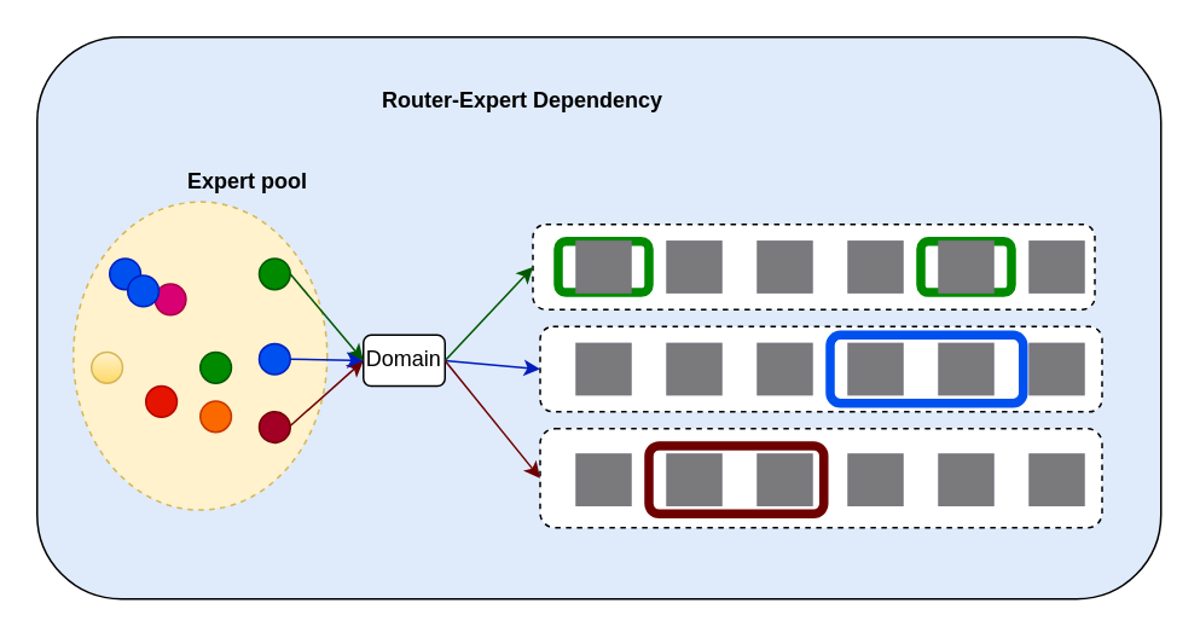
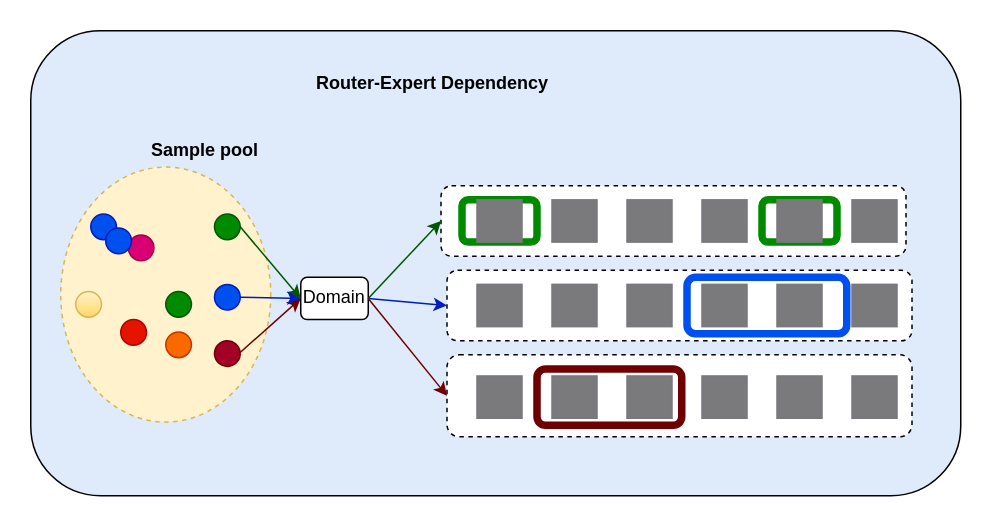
- <mxCell id="52" value="&lt;b&gt;Expert pool&amp;nbsp;&lt;/b&gt;" style="text;strokeColor=none;align=center;fillColor=none;html=1;verticalAlign=middle;whiteSpace=wrap;rounded=0;" vertex="1" parent="4"><mxGeometry x="17.5" width="140" height="28.182" as="geometry" /></mxCell>
+ <mxCell id="52" value="&lt;b&gt;Sample pool&amp;nbsp;&lt;/b&gt;" style="text;strokeColor=none;align=center;fillColor=none;html=1;verticalAlign=middle;whiteSpace=wrap;rounded=0;" vertex="1" parent="4"><mxGeometry x="17.5" width="140" height="28.182" as="geometry" /></mxCell>
